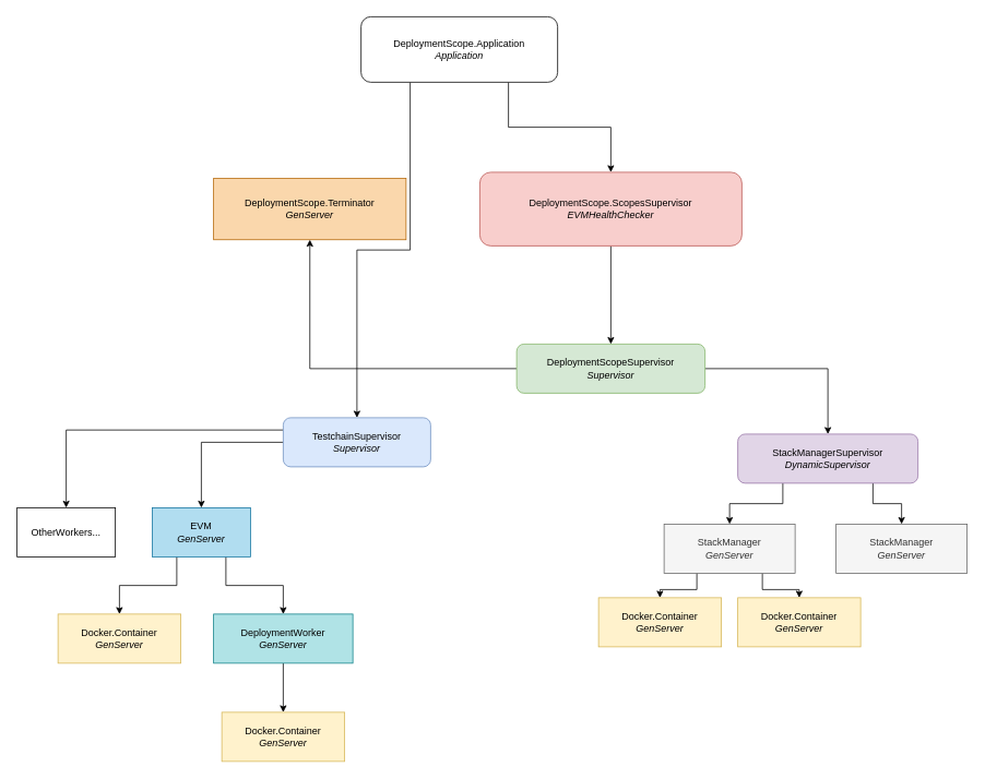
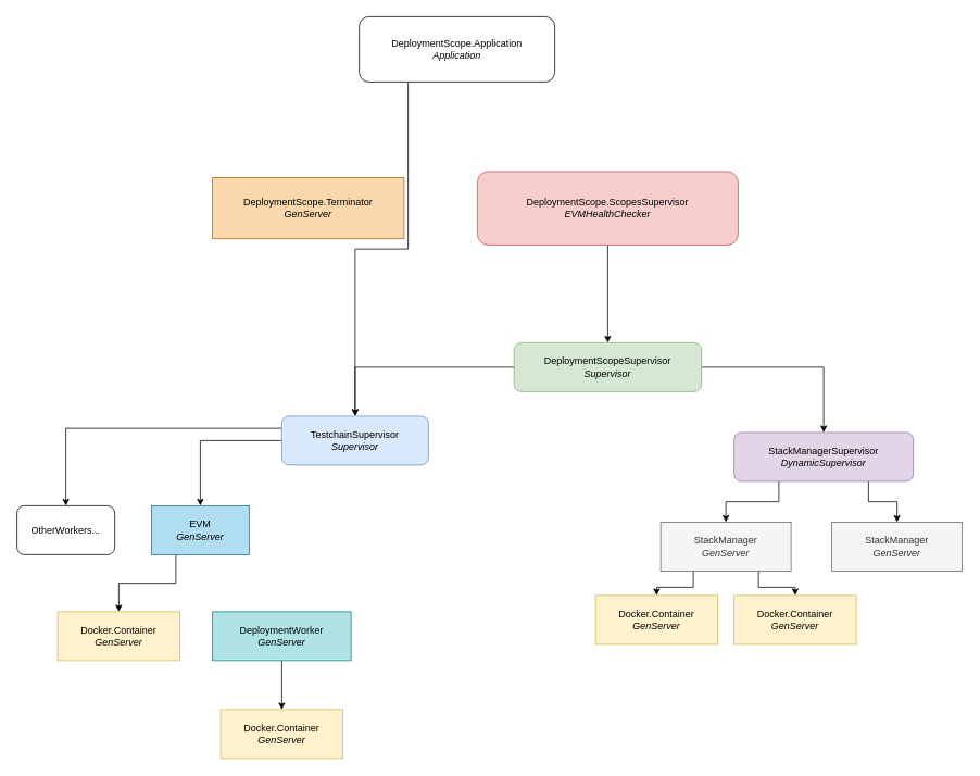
- <mxCell id="28" style="edgeStyle=orthogonalEdgeStyle;rounded=0;orthogonalLoop=1;jettySize=auto;html=1;exitX=0.75;exitY=1;exitDx=0;exitDy=0;entryX=0.5;entryY=0;entryDx=0;entryDy=0;" edge="1" parent="1" source="30" target="26"><mxGeometry relative="1" as="geometry" /></mxCell>
- <mxCell id="2" style="edgeStyle=orthogonalEdgeStyle;rounded=0;orthogonalLoop=1;jettySize=auto;html=1;exitX=0;exitY=0.5;exitDx=0;exitDy=0;" parent="1" source="4" target="27" edge="1"><mxGeometry relative="1" as="geometry" /></mxCell>
+ <mxCell id="2" style="edgeStyle=orthogonalEdgeStyle;rounded=0;orthogonalLoop=1;jettySize=auto;html=1;exitX=0;exitY=0.5;exitDx=0;exitDy=0;entryX=0.5;entryY=0;entryDx=0;entryDy=0;" parent="1" source="4" target="7" edge="1"><mxGeometry relative="1" as="geometry" /></mxCell>
- <mxCell id="23" value="OtherWorkers..." style="rounded=0;whiteSpace=wrap;html=1;" parent="1" vertex="1"><mxGeometry x="20" y="620" width="120" height="60" as="geometry" /></mxCell>
+ <mxCell id="23" value="OtherWorkers..." style="whiteSpace=wrap;html=1;rounded=1;" parent="1" vertex="1"><mxGeometry x="20" y="620" width="120" height="60" as="geometry" /></mxCell>
- <mxCell id="18" style="edgeStyle=orthogonalEdgeStyle;rounded=0;orthogonalLoop=1;jettySize=auto;html=1;exitX=0.75;exitY=1;exitDx=0;exitDy=0;entryX=0.5;entryY=0;entryDx=0;entryDy=0;" edge="1" parent="1" source="19" target="22"><mxGeometry relative="1" as="geometry" /></mxCell>
